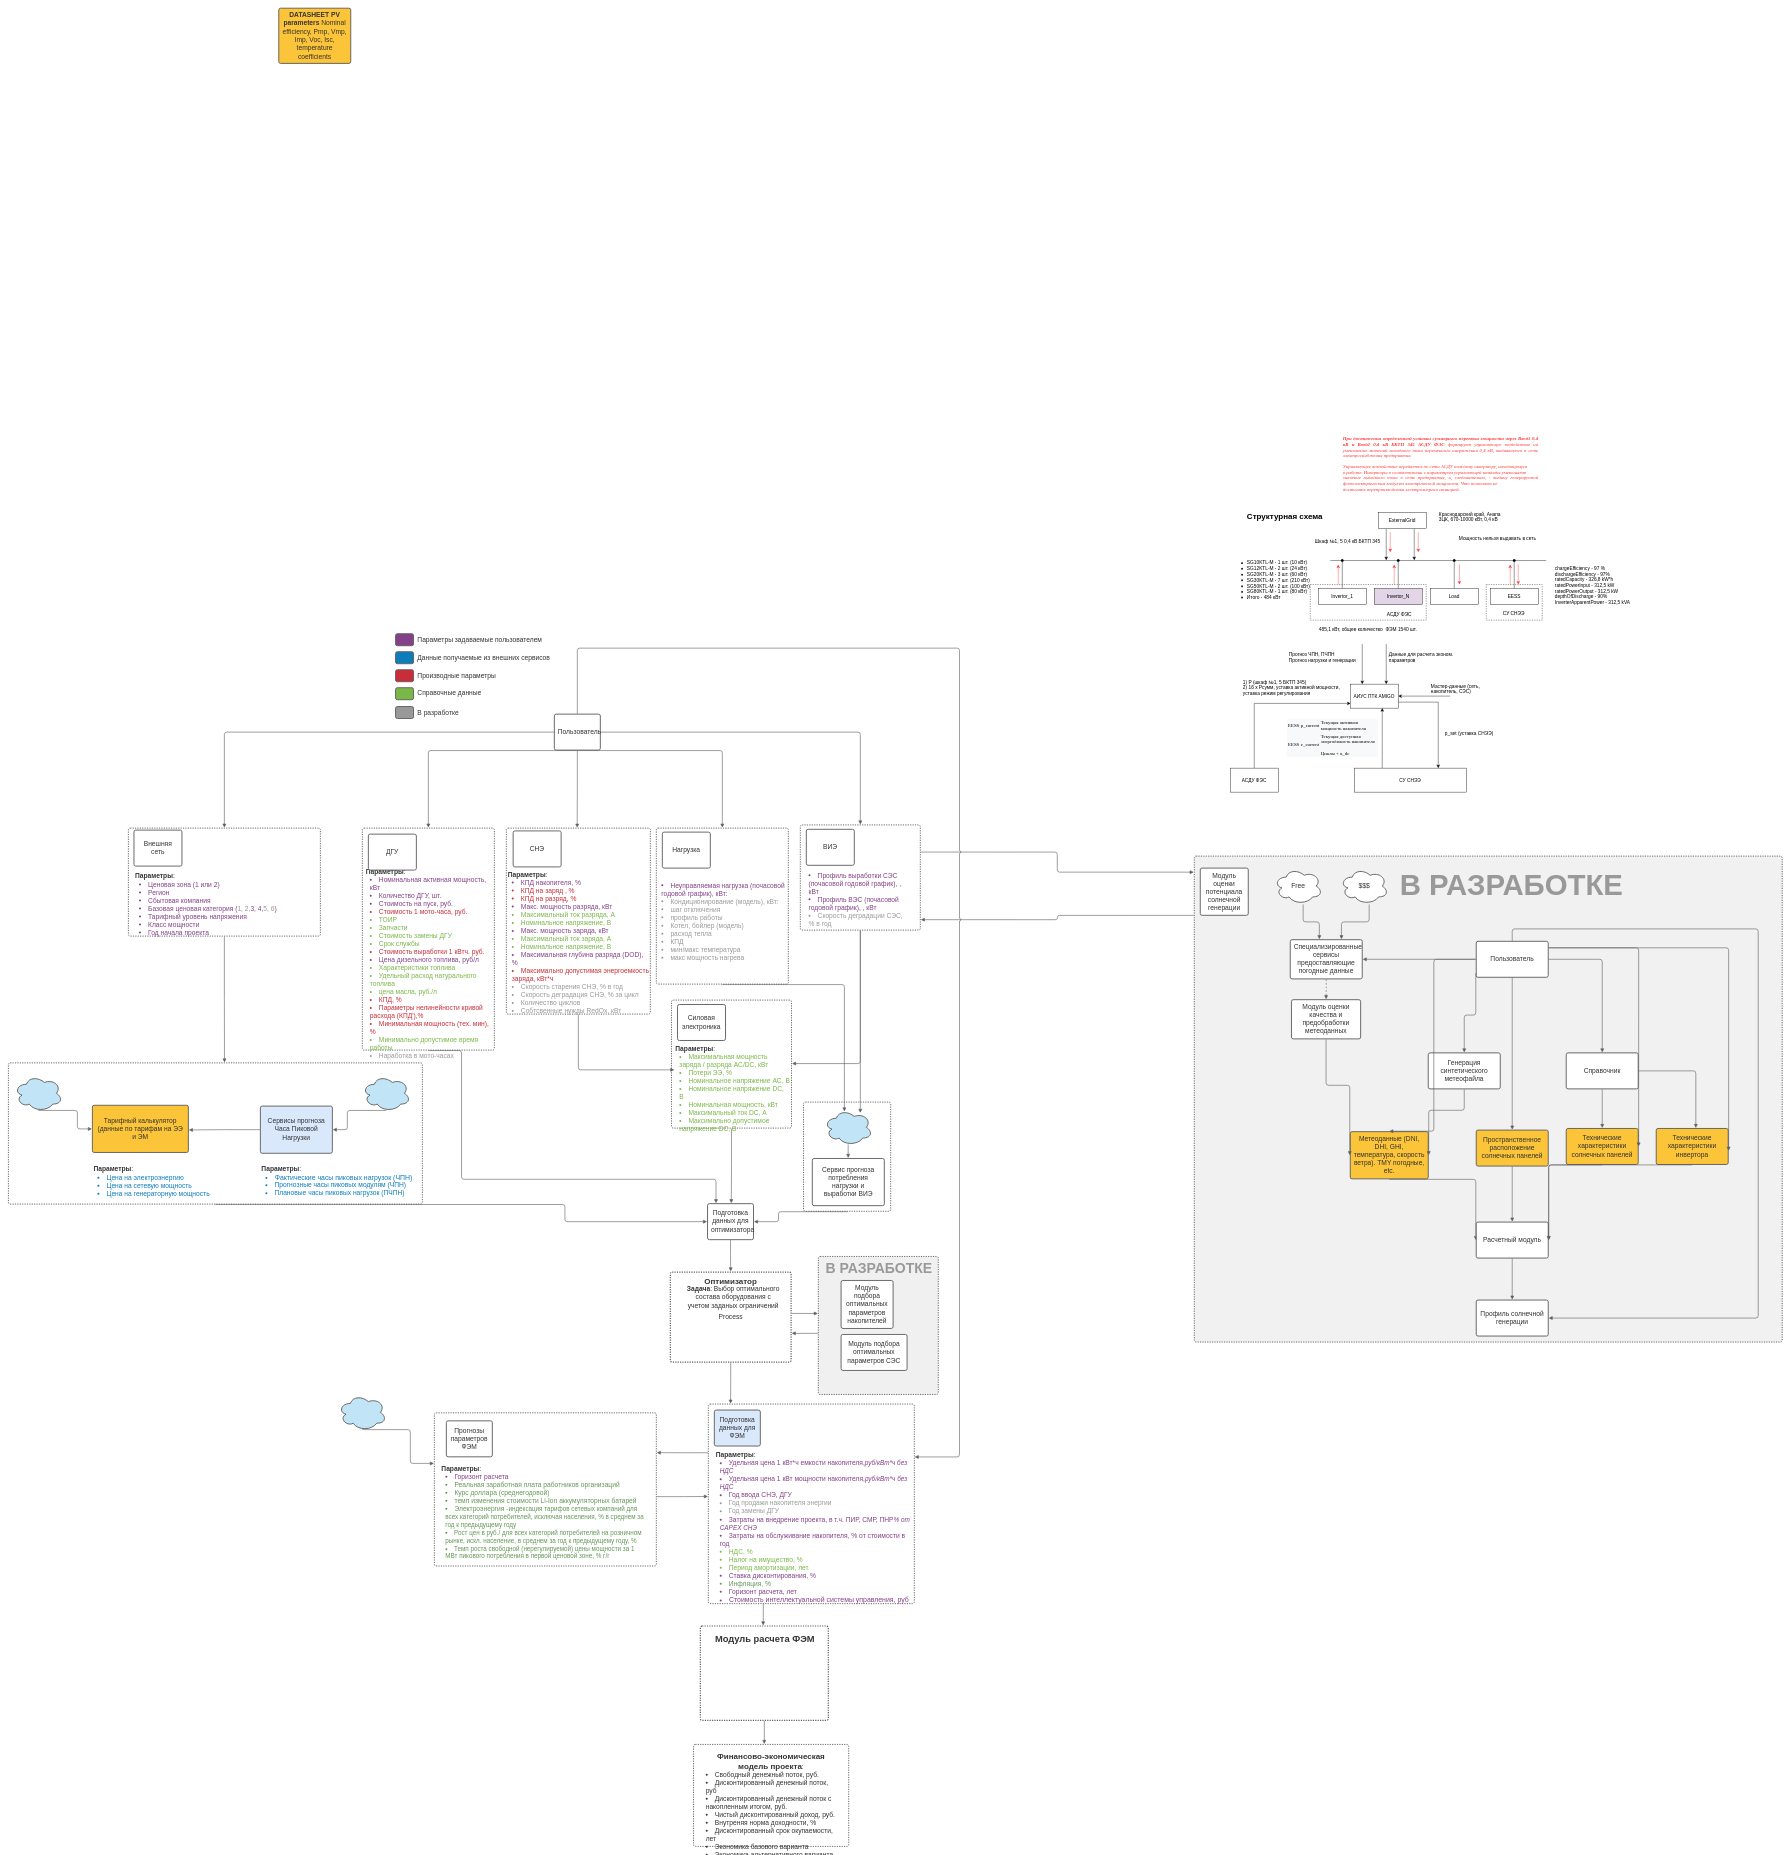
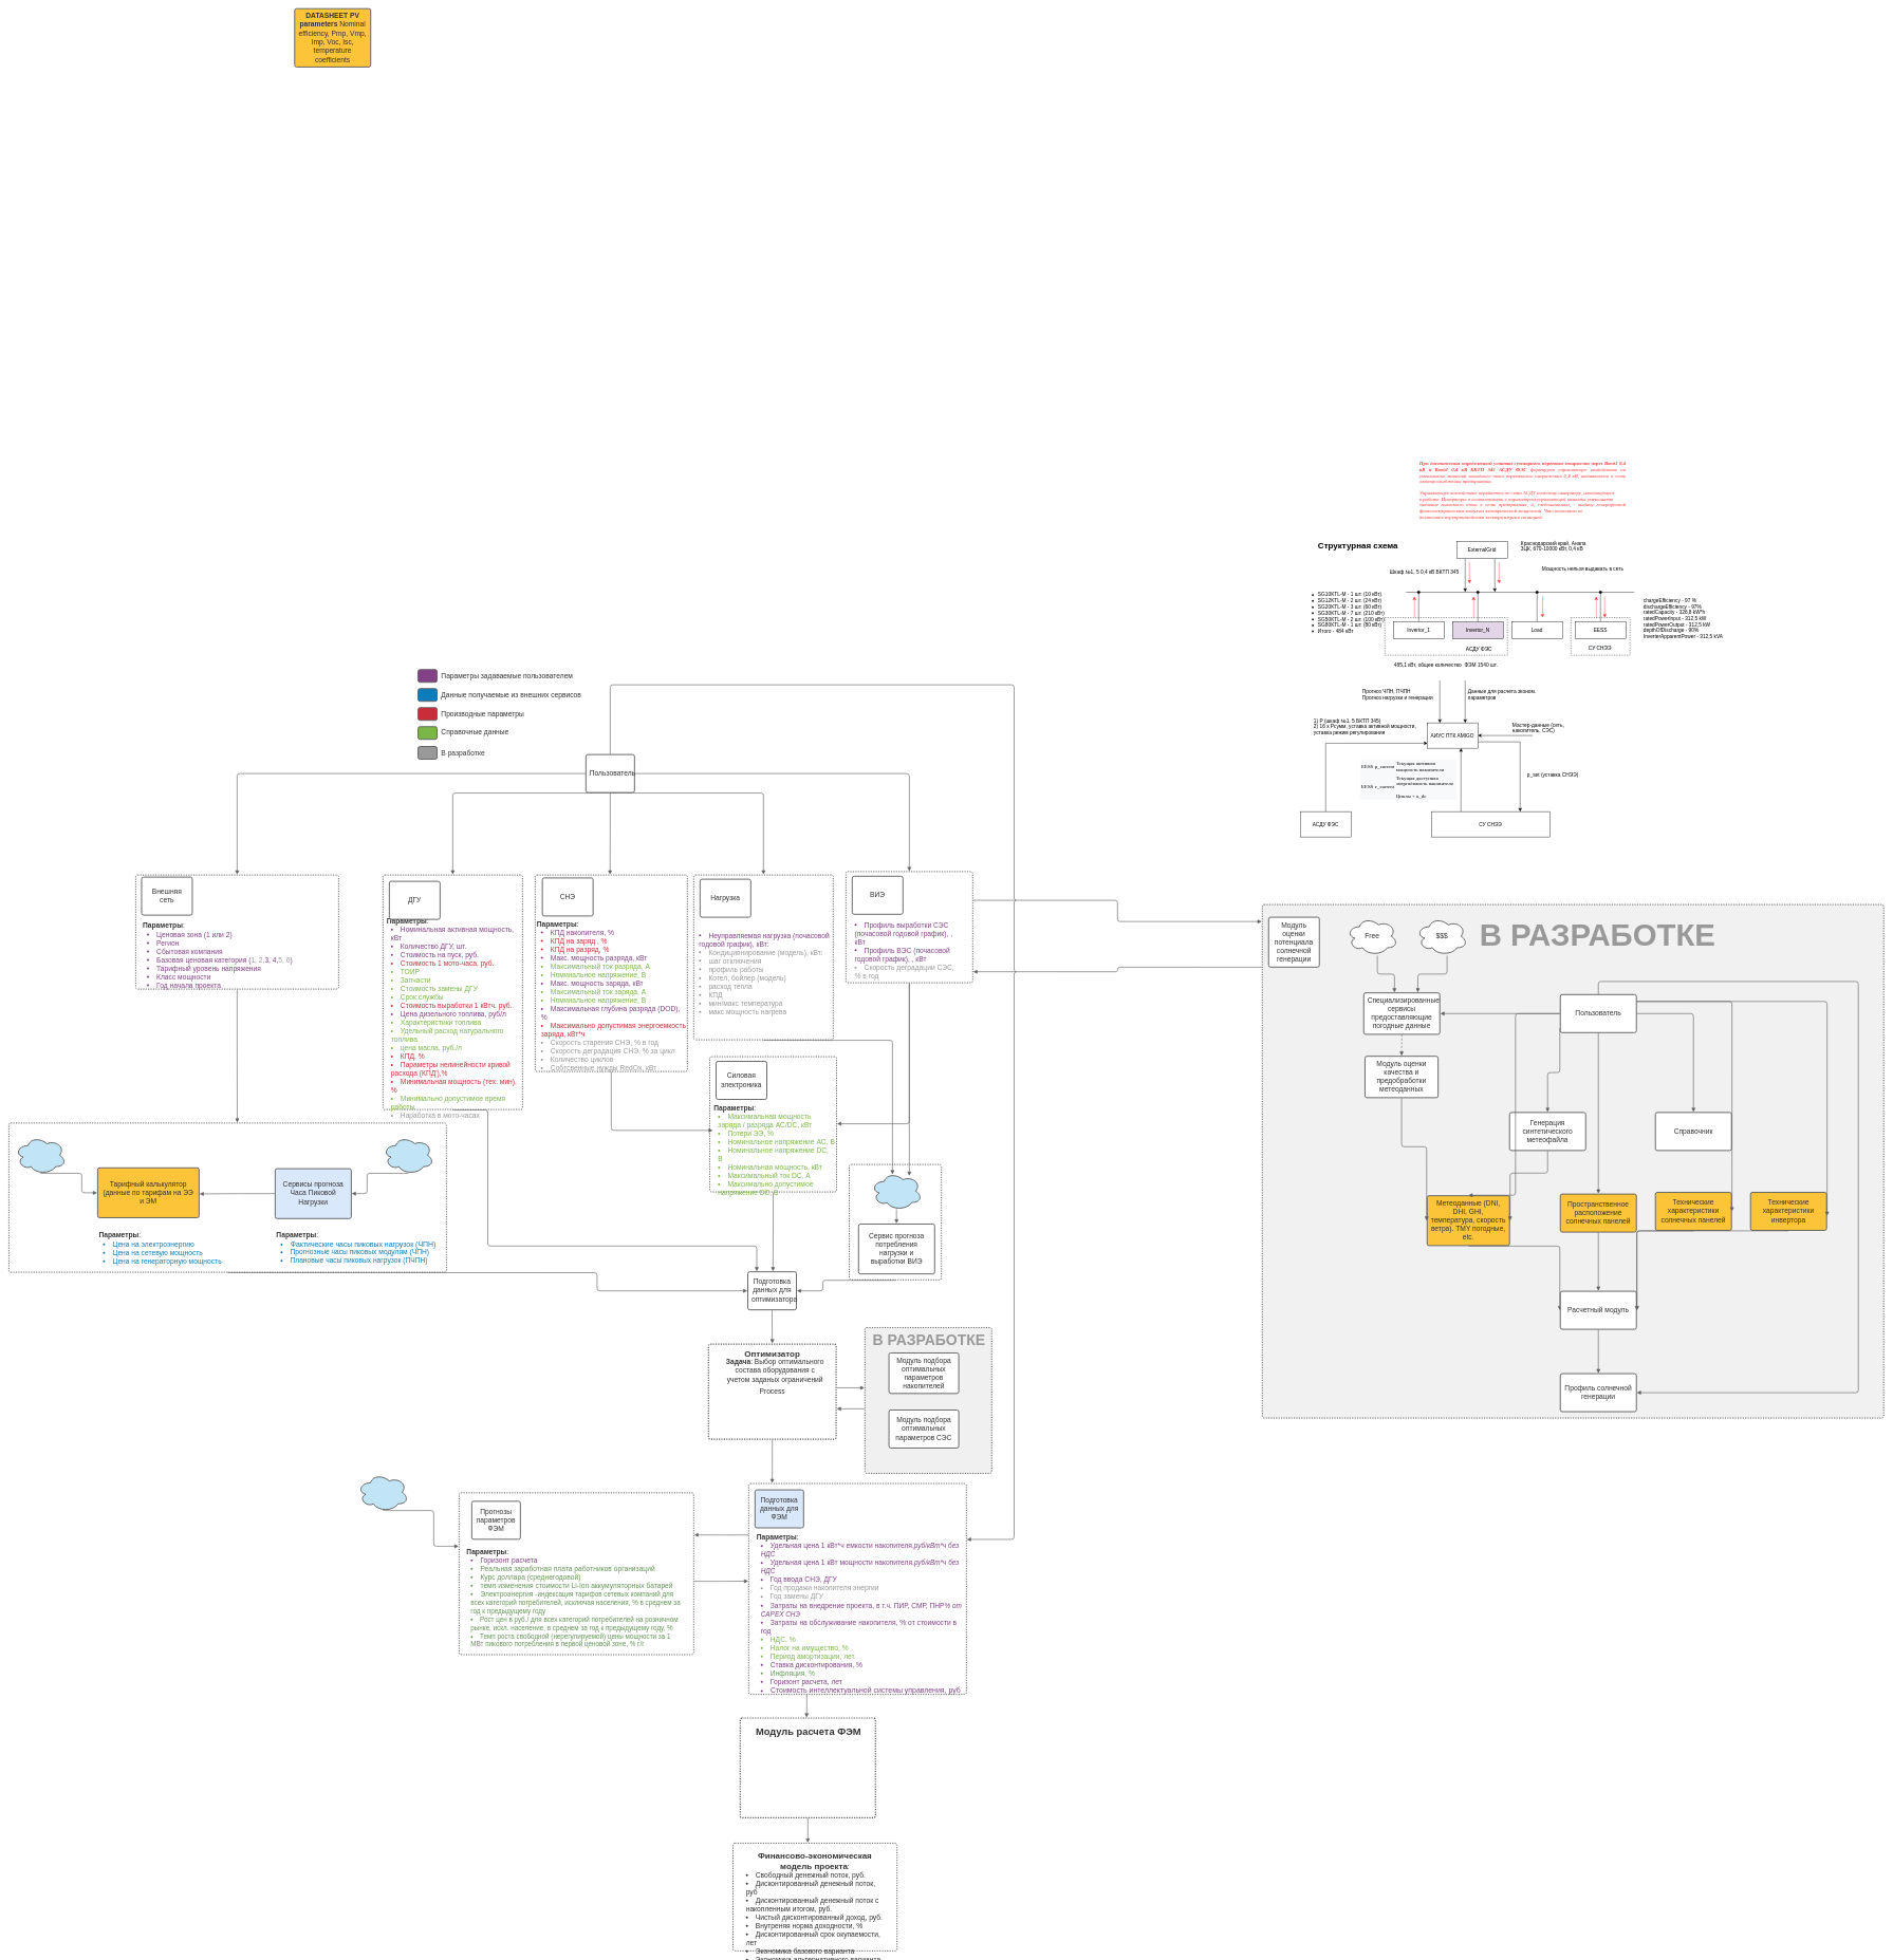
- <mxCell id="67" value="" style="html=1;jettySize=18;whiteSpace=wrap;fontSize=13;strokeColor=#5E5E5E;strokeWidth=1.5;rounded=1;arcSize=12;edgeStyle=orthogonalEdgeStyle;startArrow=none;endArrow=block;endFill=1;exitX=1.006;exitY=0.5;exitPerimeter=0;entryX=0.55;entryY=-0.012;entryPerimeter=0;lucidId=p_hk9D0WEUTX;" parent="1" source="48" target="66" edge="1"><mxGeometry width="100" height="100" relative="1" as="geometry"><Array as="points" /></mxGeometry></mxCell>
- <mxCell id="54" value="" style="html=1;jettySize=18;whiteSpace=wrap;fontSize=13;strokeColor=#5E5E5E;strokeWidth=1.5;rounded=1;arcSize=12;edgeStyle=orthogonalEdgeStyle;startArrow=none;endArrow=block;endFill=1;exitX=0.5;exitY=1.012;exitPerimeter=0;entryX=0.5;entryY=-0.012;entryPerimeter=0;lucidId=p_hkuex-OJm-;" parent="1" source="48" target="43" edge="1"><mxGeometry width="100" height="100" relative="1" as="geometry"><Array as="points" /></mxGeometry></mxCell>
- <mxCell id="96" value="Модуль подбора оптимальных параметров накопителей" style="html=1;overflow=block;blockSpacing=1;whiteSpace=wrap;fontSize=16.7;fontColor=#333333;spacing=9;strokeColor=#5e5e5e;strokeOpacity=100;fillOpacity=100;rounded=1;absoluteArcSize=1;arcSize=9;fillColor=#ffffff;strokeWidth=2.3;lucidId=9LxkisYMnaH4;" parent="1" vertex="1"><mxGeometry x="2102" y="3201" width="130" height="120" as="geometry" /></mxCell>
+ <mxCell id="96" value="Модуль подбора оптимальных параметров накопителей" style="html=1;overflow=block;blockSpacing=1;whiteSpace=wrap;fontSize=16.7;fontColor=#333333;spacing=9;strokeColor=#5e5e5e;strokeOpacity=100;fillOpacity=100;rounded=1;absoluteArcSize=1;arcSize=9;fillColor=#ffffff;strokeWidth=2.3;lucidId=9LxkisYMnaH4;" parent="1" vertex="1"><mxGeometry x="2102" y="3201" width="165" height="96" as="geometry" /></mxCell>
